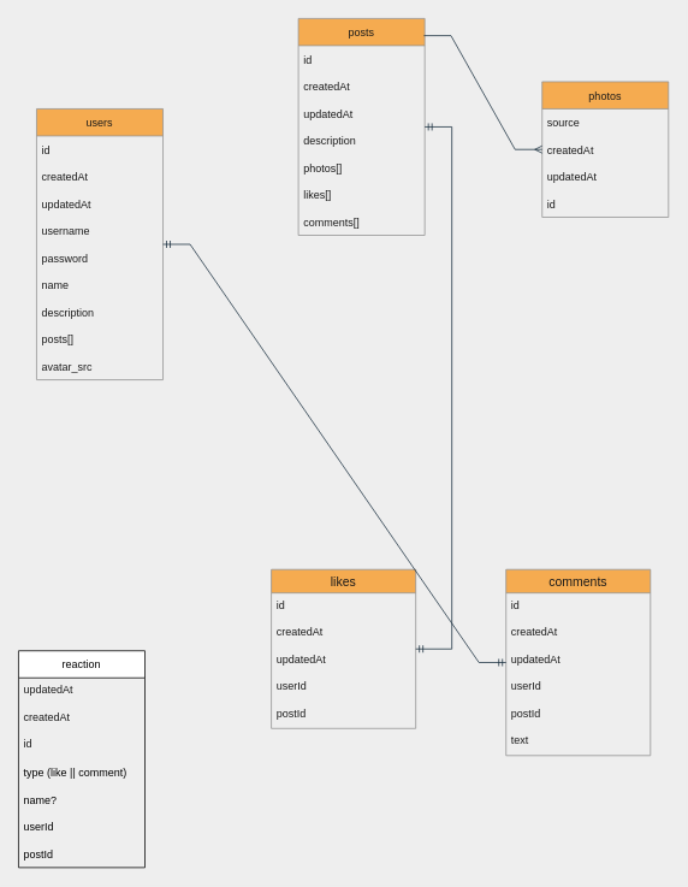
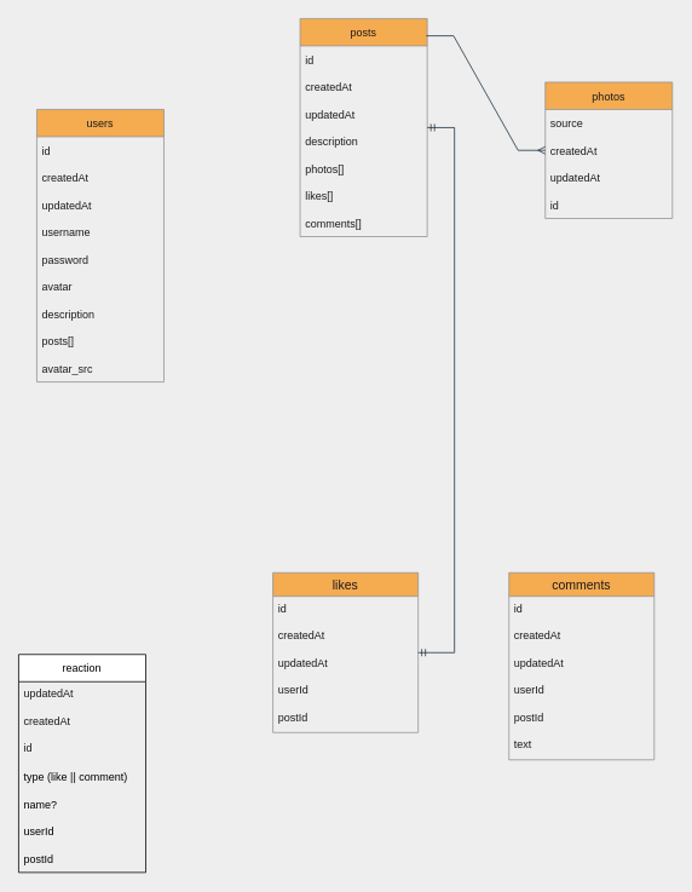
- <mxCell id="8" value="name" style="text;strokeColor=none;fillColor=none;align=left;verticalAlign=middle;spacingLeft=4;spacingRight=4;overflow=hidden;points=[[0,0.5],[1,0.5]];portConstraint=eastwest;rotatable=0;fontColor=#1A1A1A;" parent="2" vertex="1"><mxGeometry y="180" width="140" height="30" as="geometry" /></mxCell>
+ <mxCell id="8" value="avatar" style="text;strokeColor=none;fillColor=none;align=left;verticalAlign=middle;spacingLeft=4;spacingRight=4;overflow=hidden;points=[[0,0.5],[1,0.5]];portConstraint=eastwest;rotatable=0;fontColor=#1A1A1A;" parent="2" vertex="1"><mxGeometry y="180" width="140" height="30" as="geometry" /></mxCell>
- <mxCell id="40" value="" style="edgeStyle=entityRelationEdgeStyle;fontSize=12;html=1;endArrow=ERmandOne;startArrow=ERmandOne;rounded=0;labelBackgroundColor=#EEEEEE;strokeColor=#182E3E;fontColor=#1A1A1A;" parent="1" source="2" target="33" edge="1"><mxGeometry width="100" height="100" relative="1" as="geometry"><mxPoint x="0" y="750" as="sourcePoint" /><mxPoint x="100" y="650" as="targetPoint" /></mxGeometry></mxCell>
